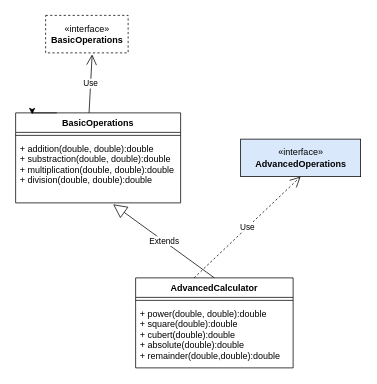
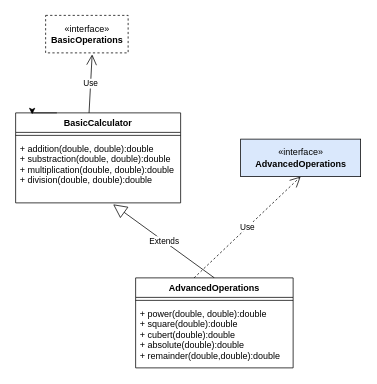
- <mxCell id="3" value="BasicOperations" style="swimlane;fontStyle=1;align=center;verticalAlign=top;childLayout=stackLayout;horizontal=1;startSize=26;horizontalStack=0;resizeParent=1;resizeParentMax=0;resizeLast=0;collapsible=1;marginBottom=0;" vertex="1" parent="1"><mxGeometry x="20" y="150" width="220" height="120" as="geometry" /></mxCell>
+ <mxCell id="3" value="BasicCalculator" style="swimlane;fontStyle=1;align=center;verticalAlign=top;childLayout=stackLayout;horizontal=1;startSize=26;horizontalStack=0;resizeParent=1;resizeParentMax=0;resizeLast=0;collapsible=1;marginBottom=0;" vertex="1" parent="1"><mxGeometry x="20" y="150" width="220" height="120" as="geometry" /></mxCell>
- <mxCell id="9" value="AdvancedCalculator" style="swimlane;fontStyle=1;align=center;verticalAlign=top;childLayout=stackLayout;horizontal=1;startSize=26;horizontalStack=0;resizeParent=1;resizeParentMax=0;resizeLast=0;collapsible=1;marginBottom=0;" vertex="1" parent="1"><mxGeometry x="180" y="370" width="210" height="120" as="geometry" /></mxCell>
+ <mxCell id="9" value="AdvancedOperations" style="swimlane;fontStyle=1;align=center;verticalAlign=top;childLayout=stackLayout;horizontal=1;startSize=26;horizontalStack=0;resizeParent=1;resizeParentMax=0;resizeLast=0;collapsible=1;marginBottom=0;" vertex="1" parent="1"><mxGeometry x="180" y="370" width="210" height="120" as="geometry" /></mxCell>
